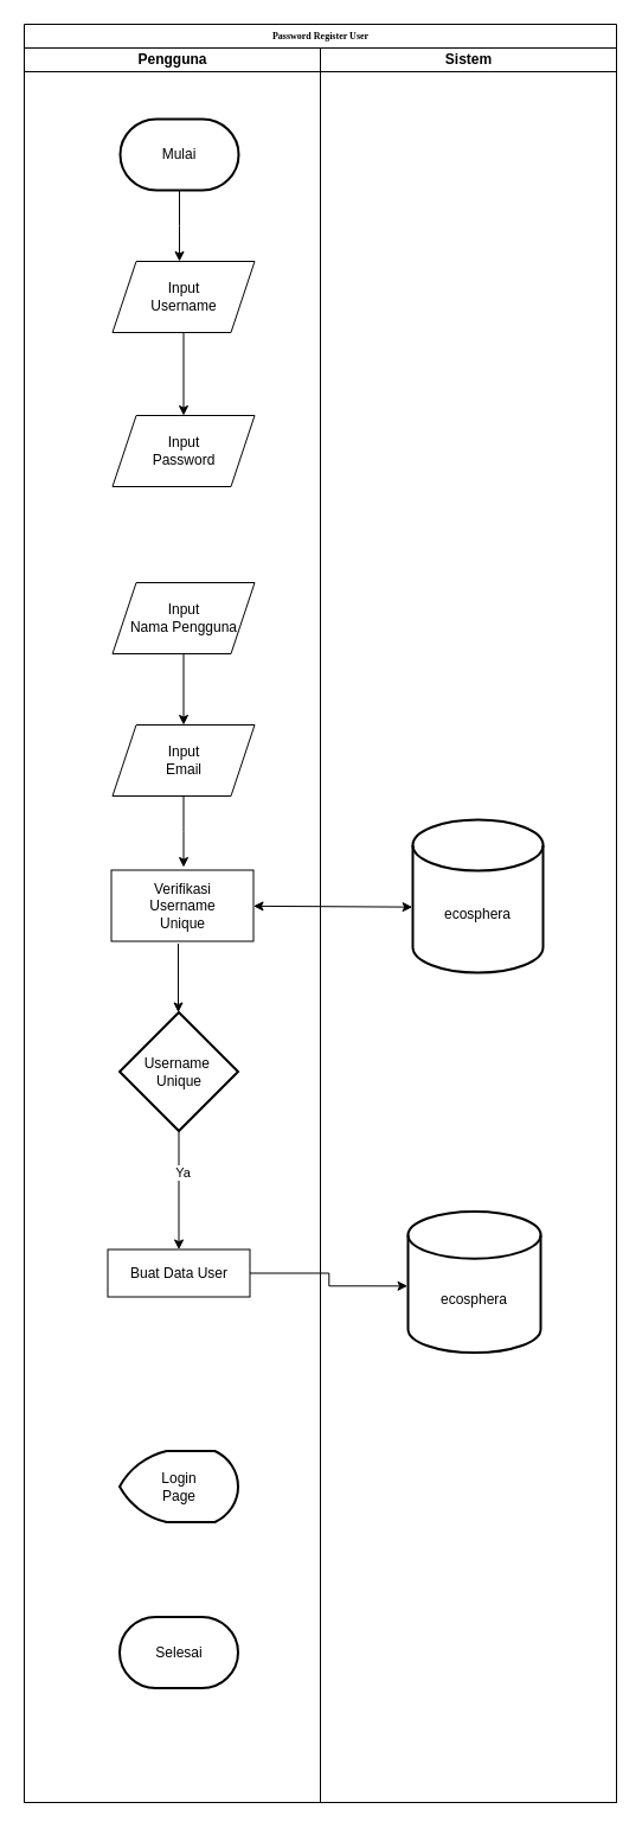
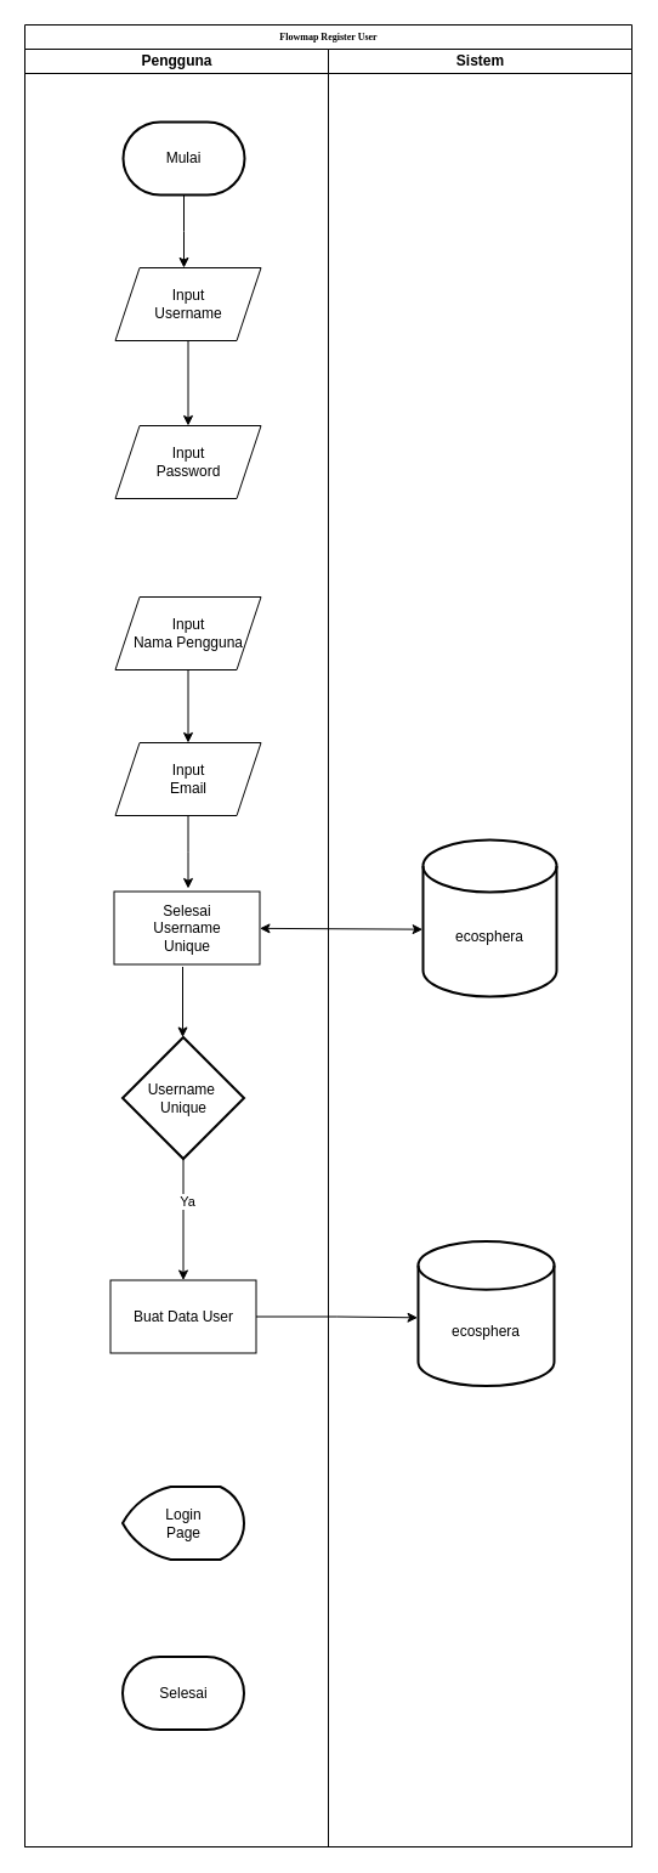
- <mxCell id="2" value="Password Register User" style="swimlane;html=1;childLayout=stackLayout;startSize=20;rounded=0;shadow=0;labelBackgroundColor=none;strokeWidth=1;fontFamily=Verdana;fontSize=8;align=center;" parent="1" vertex="1"><mxGeometry x="20" y="20" width="500" height="1500" as="geometry" /></mxCell>
+ <mxCell id="2" value="Flowmap Register User" style="swimlane;html=1;childLayout=stackLayout;startSize=20;rounded=0;shadow=0;labelBackgroundColor=none;strokeWidth=1;fontFamily=Verdana;fontSize=8;align=center;" parent="1" vertex="1"><mxGeometry x="20" y="20" width="500" height="1500" as="geometry" /></mxCell>
- <mxCell id="7" value="Verifikasi&lt;br&gt;Username&lt;br&gt;Unique" style="rounded=0;whiteSpace=wrap;html=1;" parent="3" vertex="1"><mxGeometry x="73.5" y="693.5" width="120" height="60" as="geometry" /></mxCell>
+ <mxCell id="7" value="Selesai&lt;br&gt;Username&lt;br&gt;Unique" style="rounded=0;whiteSpace=wrap;html=1;" parent="3" vertex="1"><mxGeometry x="73.5" y="693.5" width="120" height="60" as="geometry" /></mxCell>
- <mxCell id="8" value="Buat Data User" style="rounded=0;whiteSpace=wrap;html=1;" parent="3" vertex="1"><mxGeometry x="70.5" y="1013.5" width="120" height="40" as="geometry" /></mxCell>
+ <mxCell id="8" value="Buat Data User" style="rounded=0;whiteSpace=wrap;html=1;" parent="3" vertex="1"><mxGeometry x="70.5" y="1013.5" width="120" height="60" as="geometry" /></mxCell>
